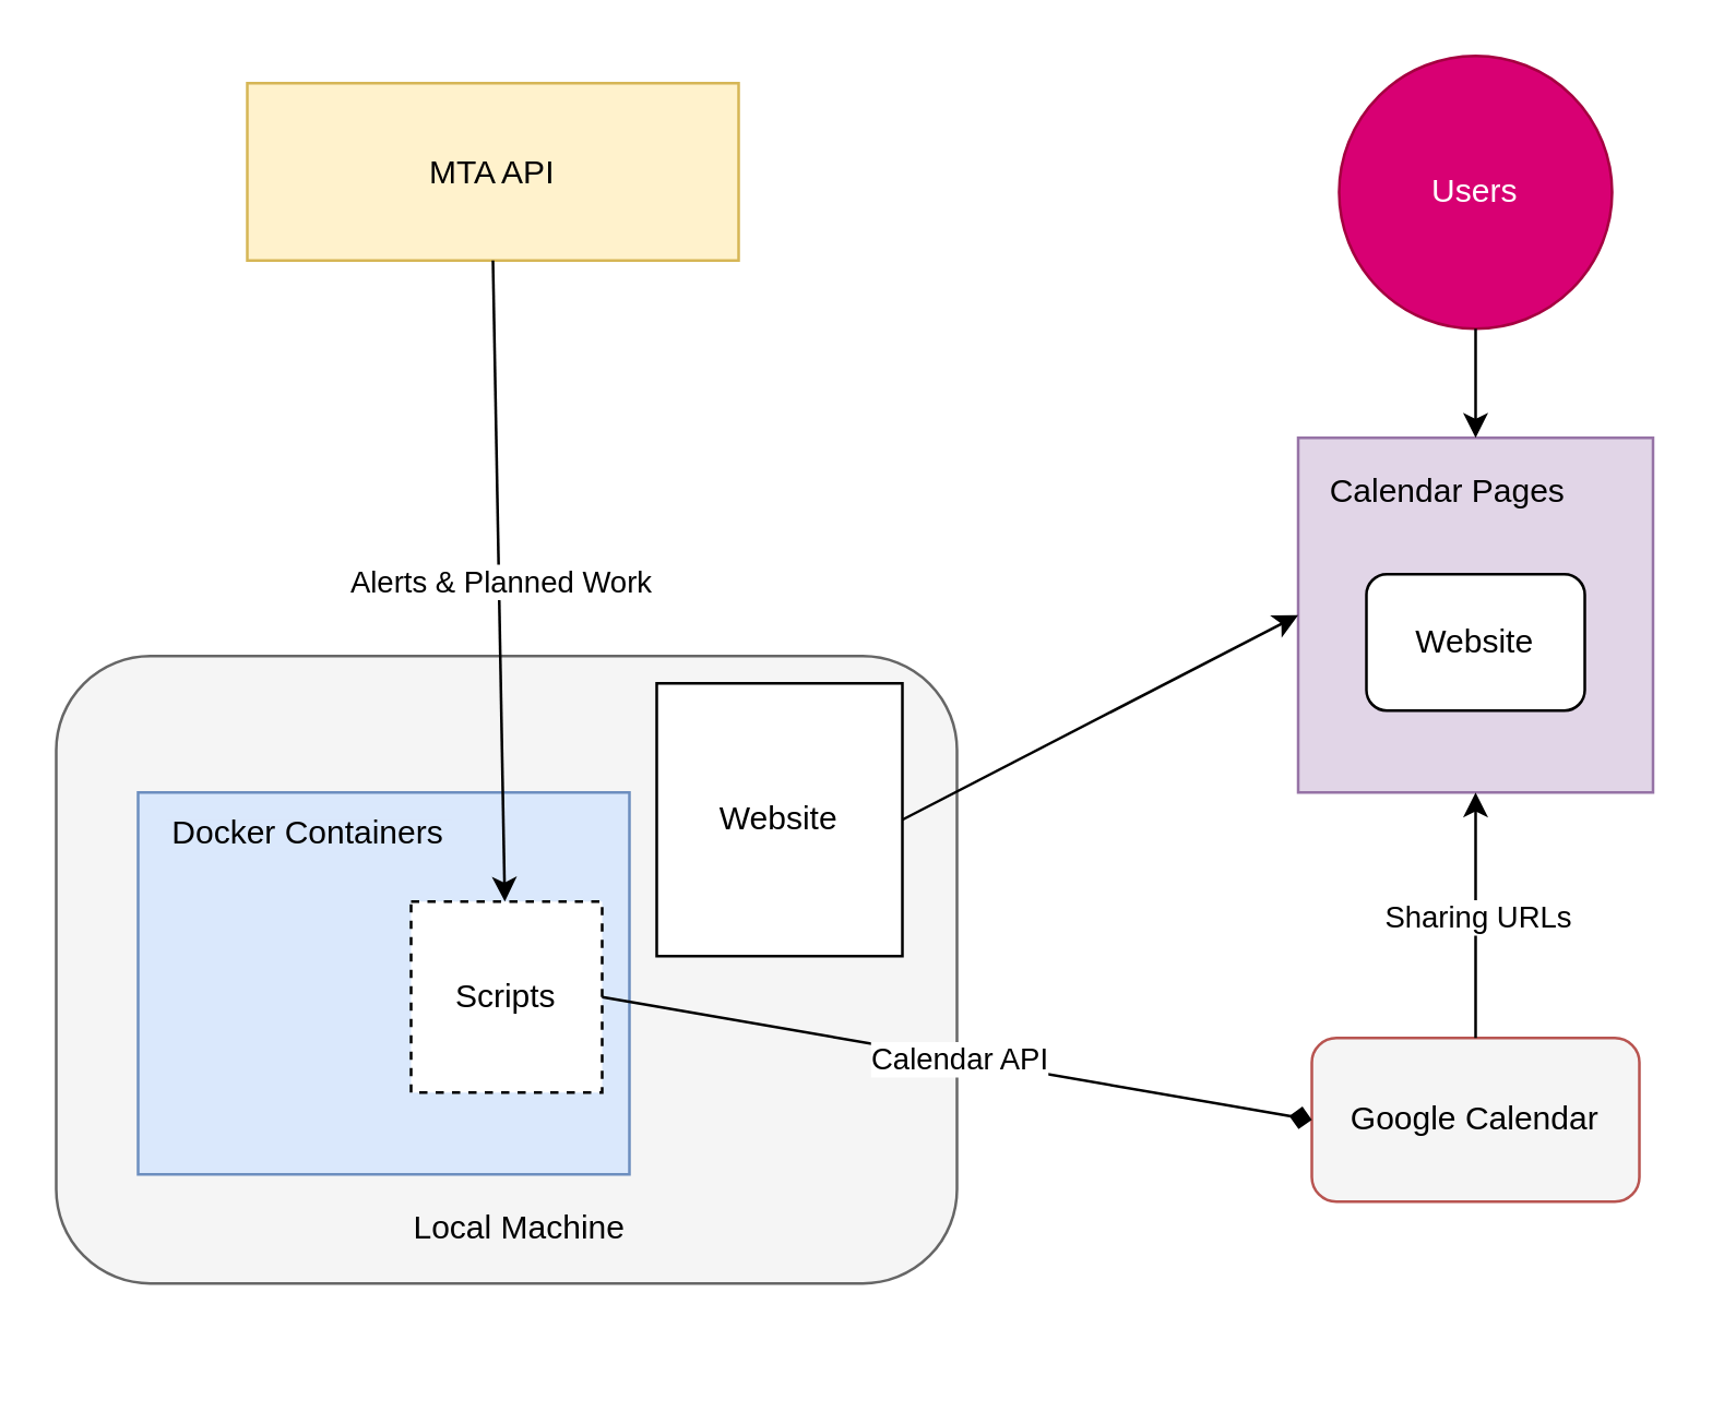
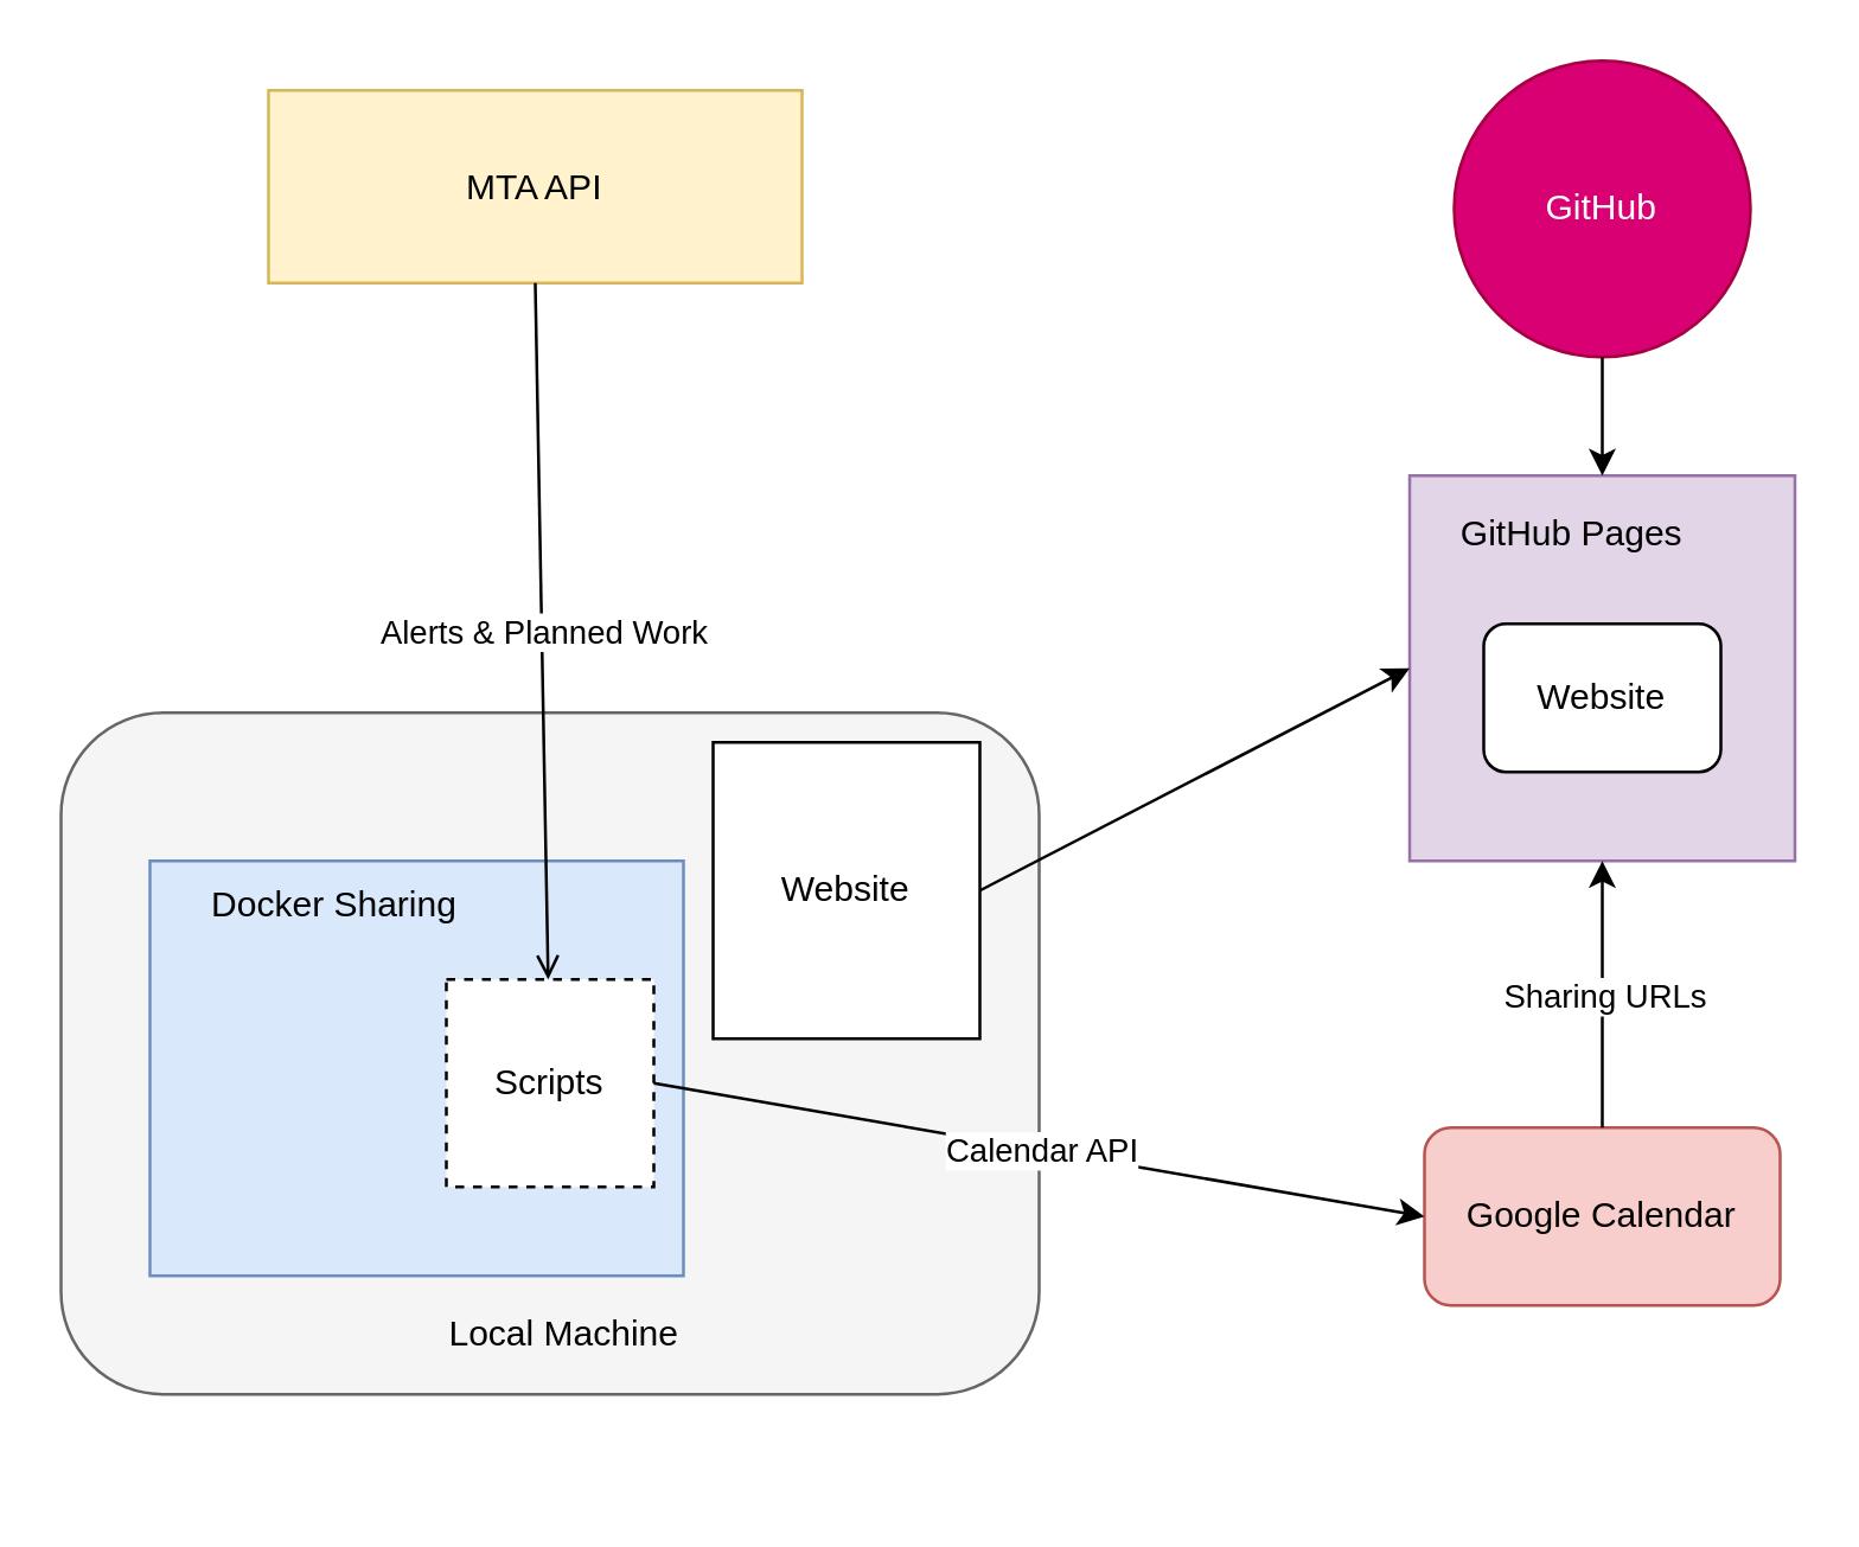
- <mxCell id="7" value="Users" style="ellipse;whiteSpace=wrap;html=1;aspect=fixed;fillColor=#d80073;fontColor=#ffffff;strokeColor=#A50040;" vertex="1" parent="1"><mxGeometry x="490" y="20" width="100" height="100" as="geometry" /></mxCell>
+ <mxCell id="7" value="GitHub" style="ellipse;whiteSpace=wrap;html=1;aspect=fixed;fillColor=#d80073;fontColor=#ffffff;strokeColor=#A50040;" vertex="1" parent="1"><mxGeometry x="490" y="20" width="100" height="100" as="geometry" /></mxCell>
- <mxCell id="19" value="&lt;div&gt;Calendar Pages&lt;/div&gt;" style="text;html=1;align=center;verticalAlign=middle;whiteSpace=wrap;rounded=0;" vertex="1" parent="1"><mxGeometry x="470" y="170" width="120" height="20" as="geometry" /></mxCell>
+ <mxCell id="19" value="&lt;div&gt;GitHub Pages&lt;/div&gt;" style="text;html=1;align=center;verticalAlign=middle;whiteSpace=wrap;rounded=0;" vertex="1" parent="1"><mxGeometry x="470" y="170" width="120" height="20" as="geometry" /></mxCell>
- <mxCell id="6" value="Docker Containers" style="rounded=0;whiteSpace=wrap;html=1;fillColor=#dae8fc;strokeColor=none;" vertex="1" parent="1"><mxGeometry x="60" y="300" width="105" height="10" as="geometry" /></mxCell>
+ <mxCell id="6" value="Docker Sharing" style="rounded=0;whiteSpace=wrap;html=1;fillColor=#dae8fc;strokeColor=none;" vertex="1" parent="1"><mxGeometry x="60" y="300" width="105" height="10" as="geometry" /></mxCell>
- <mxCell id="17" value="" style="endArrow=classic;html=1;rounded=0;exitX=0.5;exitY=1;exitDx=0;exitDy=0;" edge="1" parent="1" source="4" target="5"><mxGeometry relative="1" as="geometry"><mxPoint x="300" y="260" as="sourcePoint" /><mxPoint x="400" y="260" as="targetPoint" /></mxGeometry></mxCell>
+ <mxCell id="17" value="" style="endArrow=open;html=1;rounded=0;exitX=0.5;exitY=1;exitDx=0;exitDy=0;" edge="1" parent="1" source="4" target="5"><mxGeometry relative="1" as="geometry"><mxPoint x="300" y="260" as="sourcePoint" /><mxPoint x="400" y="260" as="targetPoint" /></mxGeometry></mxCell>
- <mxCell id="13" value="" style="endArrow=diamond;html=1;rounded=0;entryX=0;entryY=0.5;entryDx=0;entryDy=0;exitX=1;exitY=0.5;exitDx=0;exitDy=0;" edge="1" parent="1" source="5" target="12"><mxGeometry relative="1" as="geometry"><mxPoint x="300" y="260" as="sourcePoint" /><mxPoint x="400" y="260" as="targetPoint" /></mxGeometry></mxCell>
+ <mxCell id="13" value="" style="endArrow=classic;html=1;rounded=0;entryX=0;entryY=0.5;entryDx=0;entryDy=0;exitX=1;exitY=0.5;exitDx=0;exitDy=0;" edge="1" parent="1" source="5" target="12"><mxGeometry relative="1" as="geometry"><mxPoint x="300" y="260" as="sourcePoint" /><mxPoint x="400" y="260" as="targetPoint" /></mxGeometry></mxCell>
- <mxCell id="12" value="&lt;div&gt;Google Calendar&lt;/div&gt;" style="rounded=1;whiteSpace=wrap;html=1;fillColor=#f5f5f5;strokeColor=#b85450;" vertex="1" parent="1"><mxGeometry x="480" y="380" width="120" height="60" as="geometry" /></mxCell>
+ <mxCell id="12" value="&lt;div&gt;Google Calendar&lt;/div&gt;" style="rounded=1;whiteSpace=wrap;html=1;fillColor=#f8cecc;strokeColor=#b85450;" vertex="1" parent="1"><mxGeometry x="480" y="380" width="120" height="60" as="geometry" /></mxCell>
